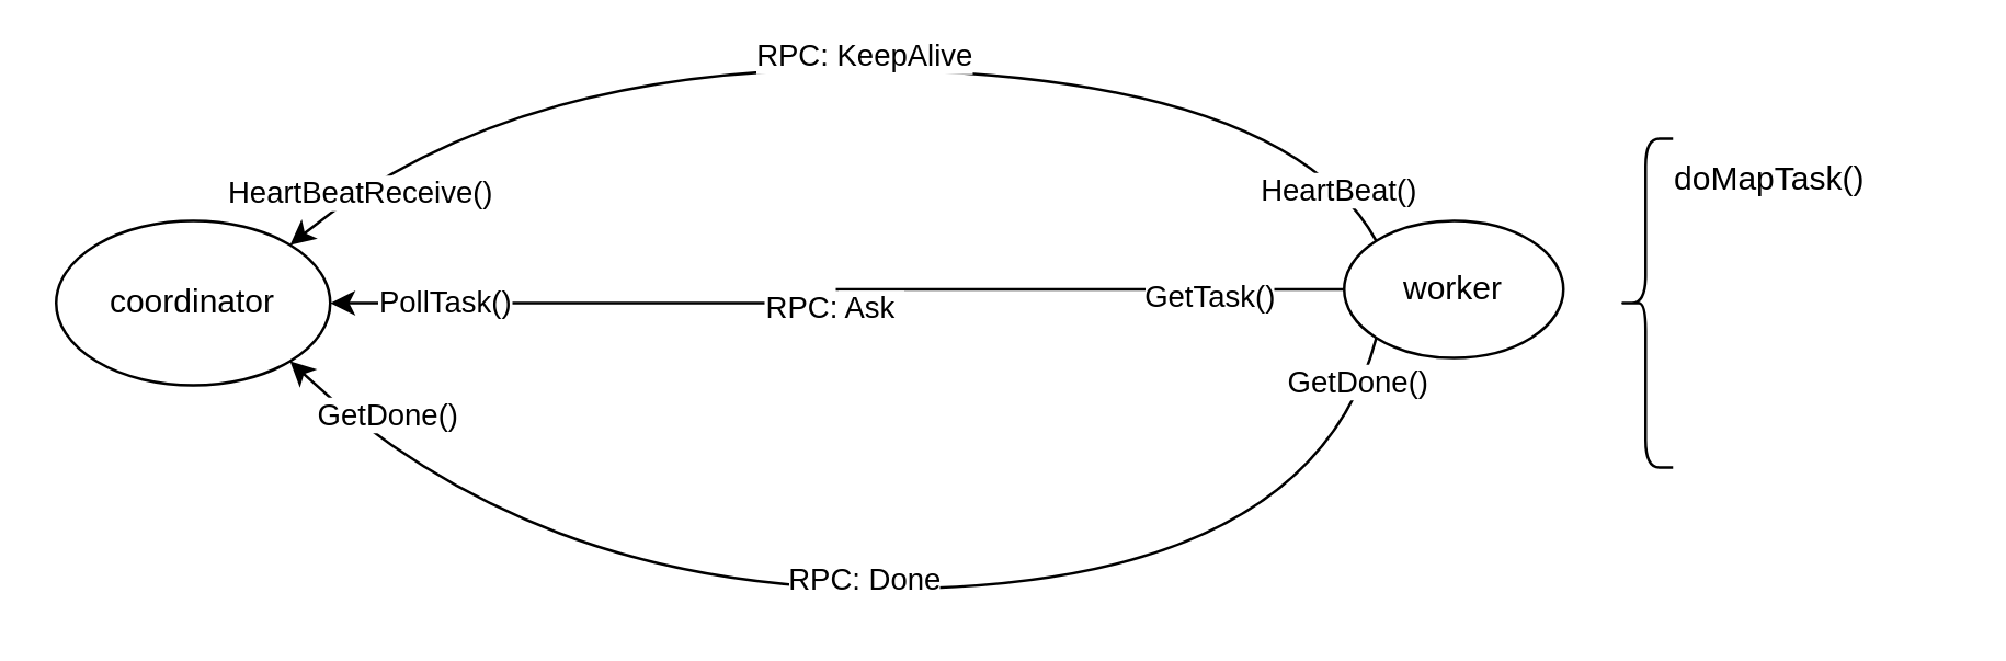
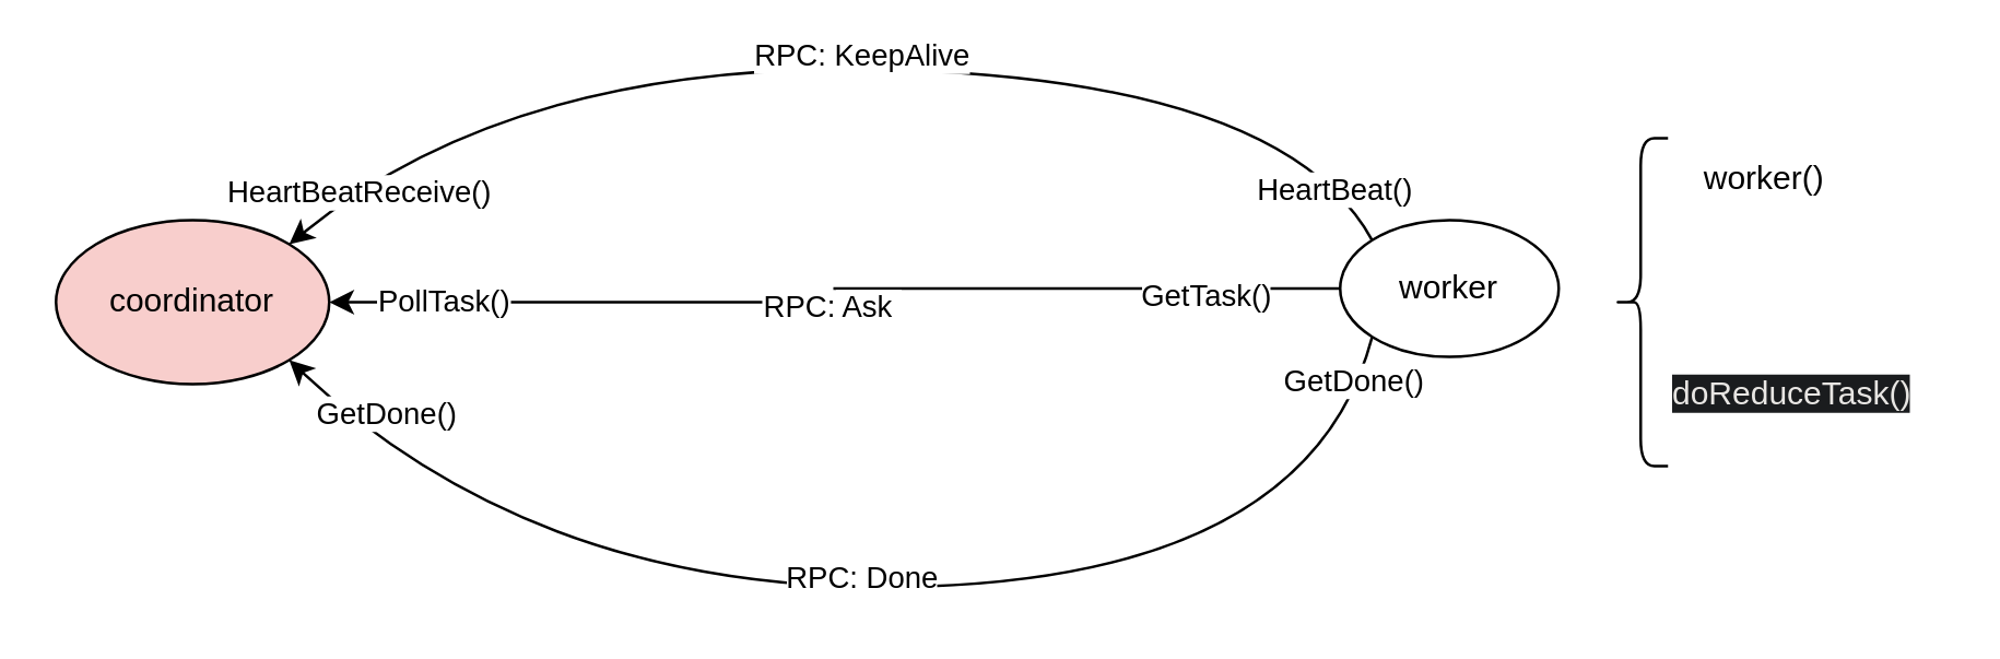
- <mxCell id="17" value="doMapTask()" style="text;html=1;align=center;verticalAlign=middle;resizable=0;points=[];autosize=1;strokeColor=none;fillColor=none;" vertex="1" parent="1"><mxGeometry x="600" y="50" width="90" height="30" as="geometry" /></mxCell>
+ <mxCell id="17" value="worker()" style="text;html=1;align=center;verticalAlign=middle;resizable=0;points=[];autosize=1;strokeColor=none;fillColor=none;" vertex="1" parent="1"><mxGeometry x="600" y="50" width="90" height="30" as="geometry" /></mxCell>
- <mxCell id="2" value="coordinator" style="ellipse;whiteSpace=wrap;html=1;" vertex="1" parent="1"><mxGeometry x="20" y="80" width="100" height="60" as="geometry" /></mxCell>
+ <mxCell id="2" value="coordinator" style="ellipse;whiteSpace=wrap;html=1;fillColor=#f8cecc;" vertex="1" parent="1"><mxGeometry x="20" y="80" width="100" height="60" as="geometry" /></mxCell>
+ <mxCell id="18" value="&lt;span data-darkreader-inline-bgcolor=&quot;&quot; data-darkreader-inline-color=&quot;&quot; style=&quot;color: rgb(232, 230, 227); font-family: Helvetica; font-size: 12px; font-style: normal; font-variant-ligatures: normal; font-variant-caps: normal; font-weight: 400; letter-spacing: normal; orphans: 2; text-align: center; text-indent: 0px; text-transform: none; widows: 2; word-spacing: 0px; -webkit-text-stroke-width: 0px; white-space: nowrap; background-color: rgb(26, 28, 30); text-decoration-thickness: initial; text-decoration-style: initial; text-decoration-color: initial; float: none; display: inline !important; --darkreader-inline-color: #d8d4cf; --darkreader-inline-bgcolor: #151718;&quot;&gt;doReduceTask()&lt;/span&gt;" style="text;whiteSpace=wrap;html=1;" vertex="1" parent="1"><mxGeometry x="610" y="130" width="100" height="40" as="geometry" /></mxCell>
